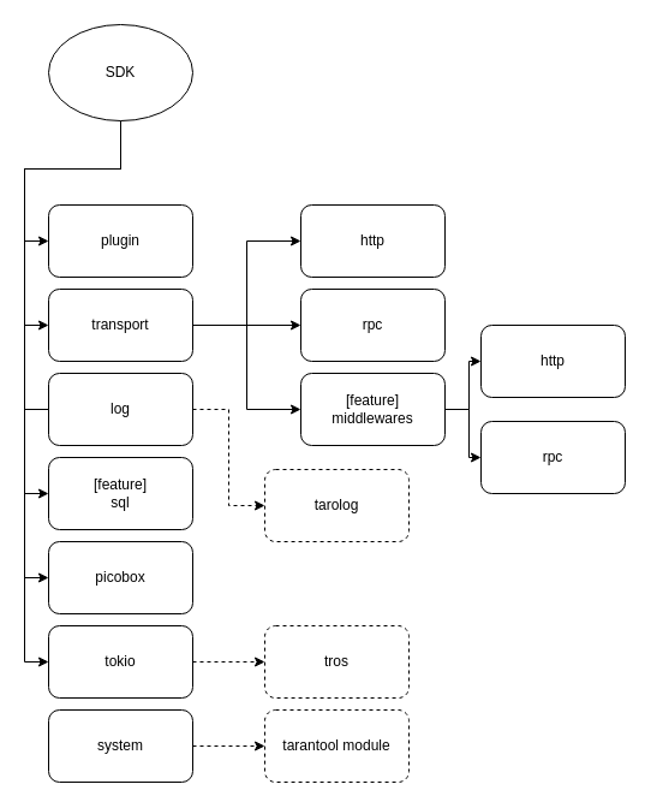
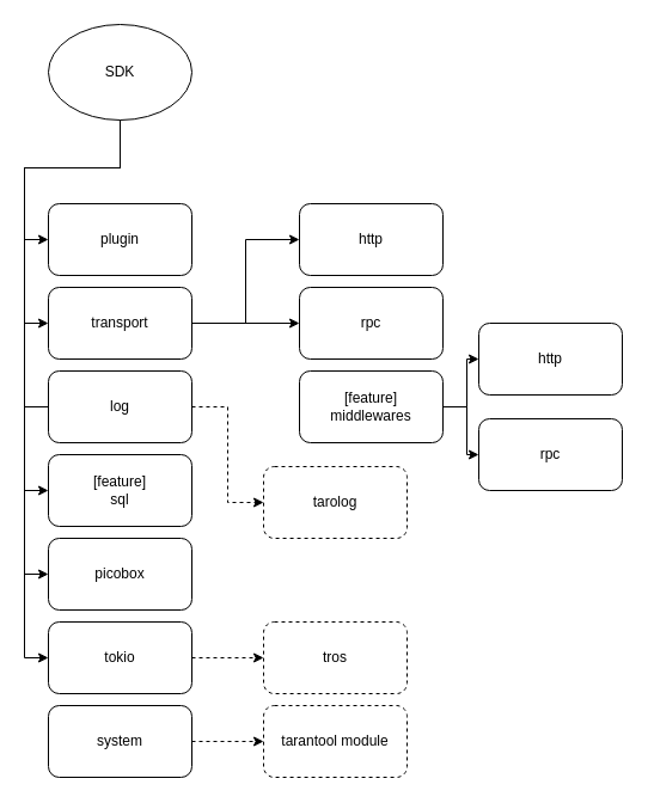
- <mxCell id="12" style="edgeStyle=orthogonalEdgeStyle;rounded=0;orthogonalLoop=1;jettySize=auto;html=1;exitX=1;exitY=0.5;exitDx=0;exitDy=0;entryX=0;entryY=0.5;entryDx=0;entryDy=0;" edge="1" parent="1" source="13" target="26"><mxGeometry relative="1" as="geometry" /></mxCell>
